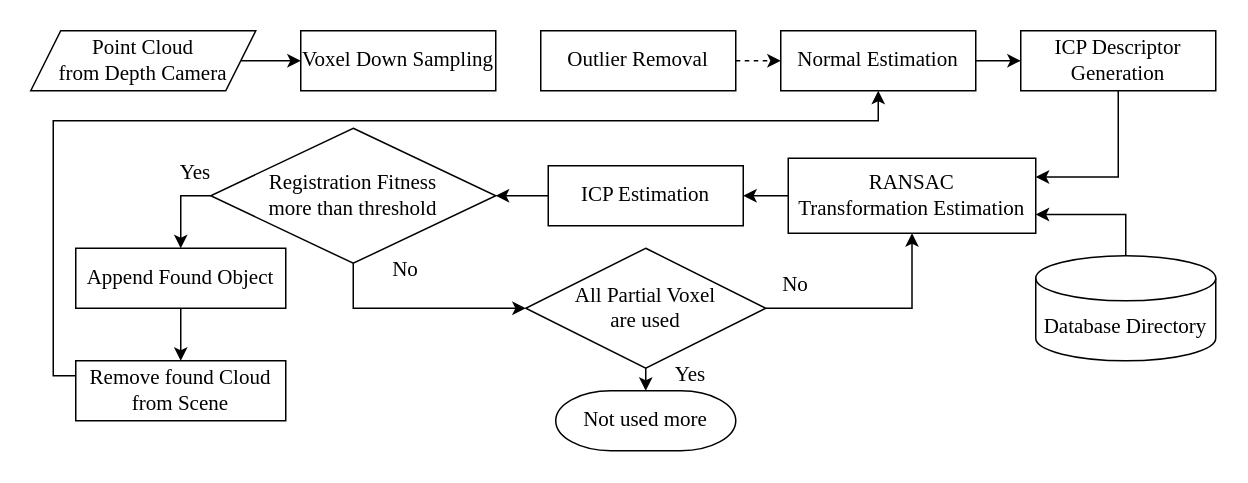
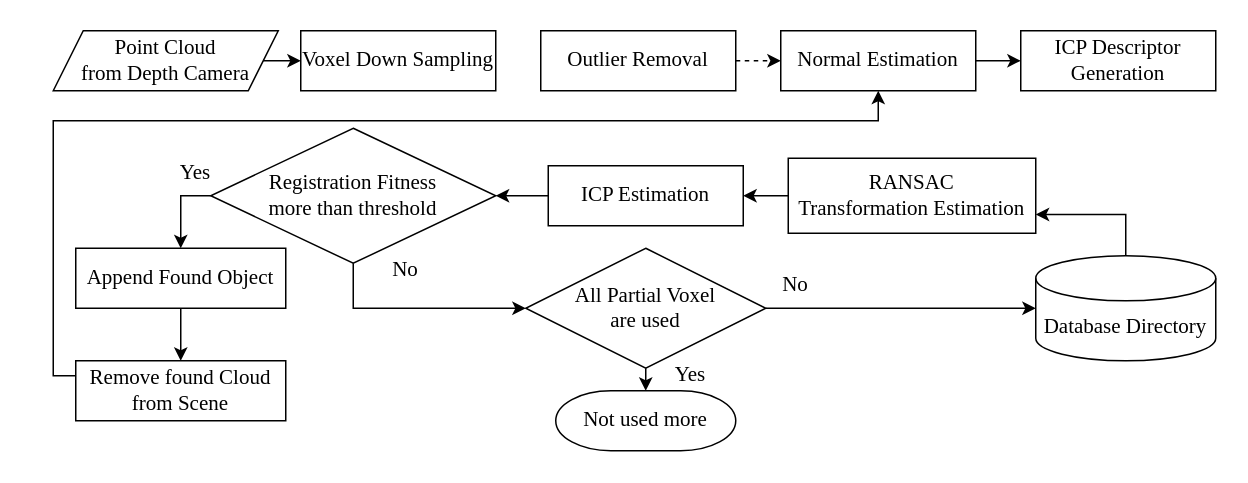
- <mxCell id="3" value="Point Cloud&lt;br style=&quot;font-size: 14px;&quot;&gt;from Depth Camera" style="shape=parallelogram;perimeter=parallelogramPerimeter;whiteSpace=wrap;html=1;fixedSize=1;fontFamily=Times New Roman;fontSize=14;" vertex="1" parent="1"><mxGeometry x="20" y="20" width="150" height="40" as="geometry" /></mxCell>
+ <mxCell id="3" value="Point Cloud&lt;br style=&quot;font-size: 14px;&quot;&gt;from Depth Camera" style="shape=parallelogram;perimeter=parallelogramPerimeter;whiteSpace=wrap;html=1;fixedSize=1;fontFamily=Times New Roman;fontSize=14;" vertex="1" parent="1"><mxGeometry x="35" y="20" width="150" height="40" as="geometry" /></mxCell>
- <mxCell id="9" style="edgeStyle=orthogonalEdgeStyle;rounded=0;orthogonalLoop=1;jettySize=auto;html=1;exitX=0.5;exitY=1;exitDx=0;exitDy=0;entryX=1;entryY=0.25;entryDx=0;entryDy=0;fontFamily=Times New Roman;fontSize=14;" edge="1" parent="1" source="10" target="12"><mxGeometry relative="1" as="geometry" /></mxCell>
- <mxCell id="22" style="edgeStyle=orthogonalEdgeStyle;rounded=0;orthogonalLoop=1;jettySize=auto;html=1;exitX=1;exitY=0.5;exitDx=0;exitDy=0;fontFamily=Times New Roman;fontSize=14;" edge="1" parent="1" source="24" target="12"><mxGeometry relative="1" as="geometry" /></mxCell>
+ <mxCell id="22" style="edgeStyle=orthogonalEdgeStyle;rounded=0;orthogonalLoop=1;jettySize=auto;html=1;exitX=1;exitY=0.5;exitDx=0;exitDy=0;entryX=0;entryY=0.5;entryDx=0;entryDy=0;entryPerimeter=0;fontFamily=Times New Roman;fontSize=14;" edge="1" parent="1" source="24" target="14"><mxGeometry relative="1" as="geometry" /></mxCell>
